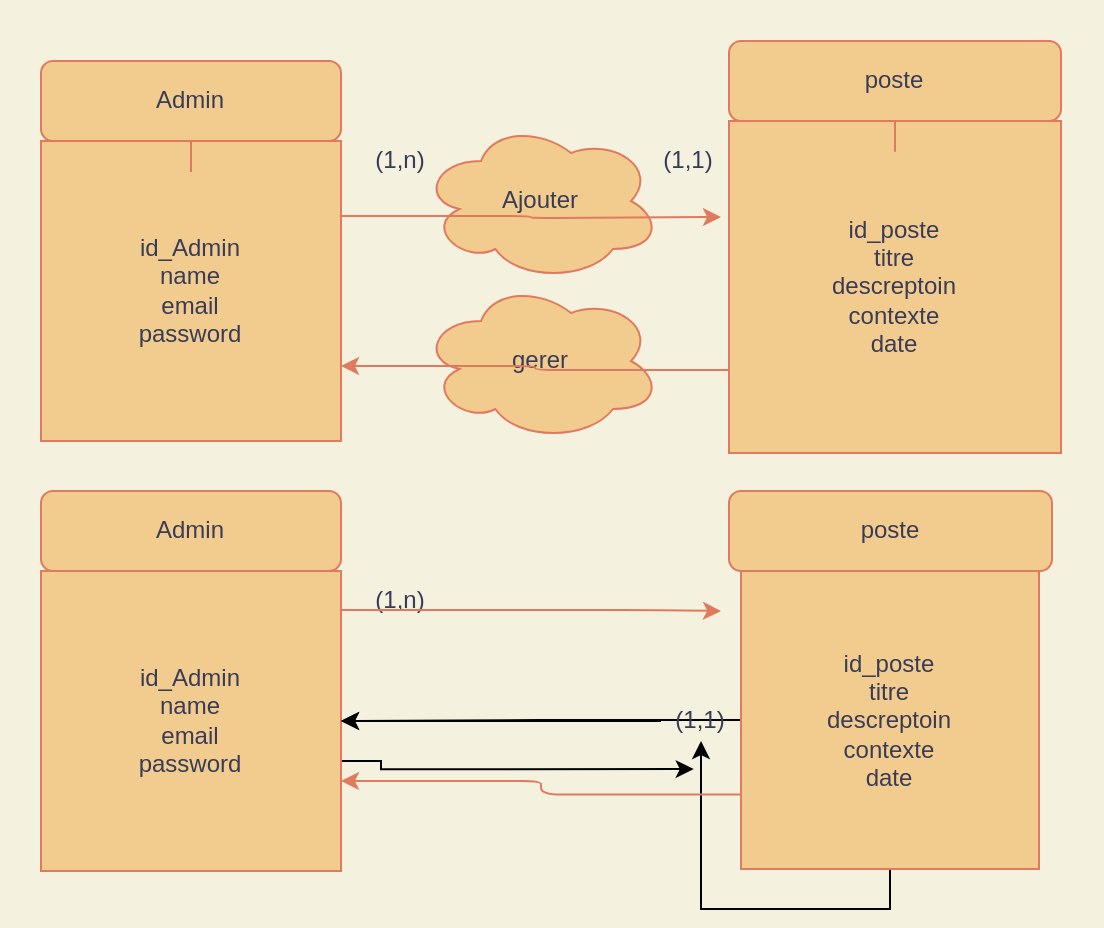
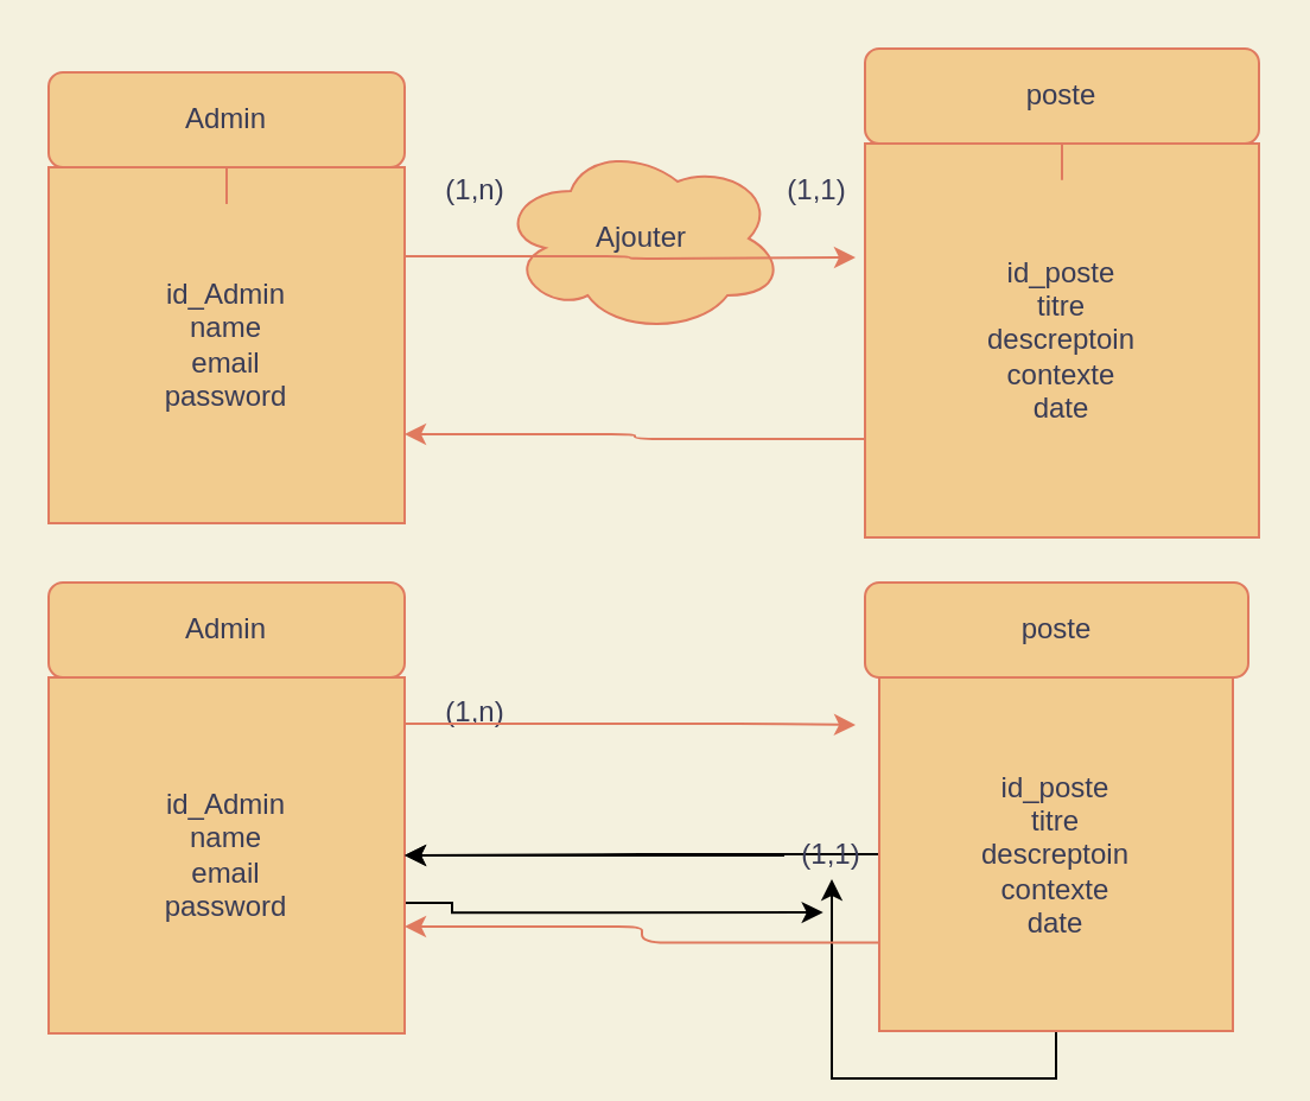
- <mxCell id="11" value="gerer" style="ellipse;shape=cloud;whiteSpace=wrap;html=1;rounded=0;sketch=0;strokeColor=#E07A5F;fillColor=#F2CC8F;fontColor=#393C56;" parent="1" vertex="1"><mxGeometry x="210" y="140" width="120" height="80" as="geometry" /></mxCell>
